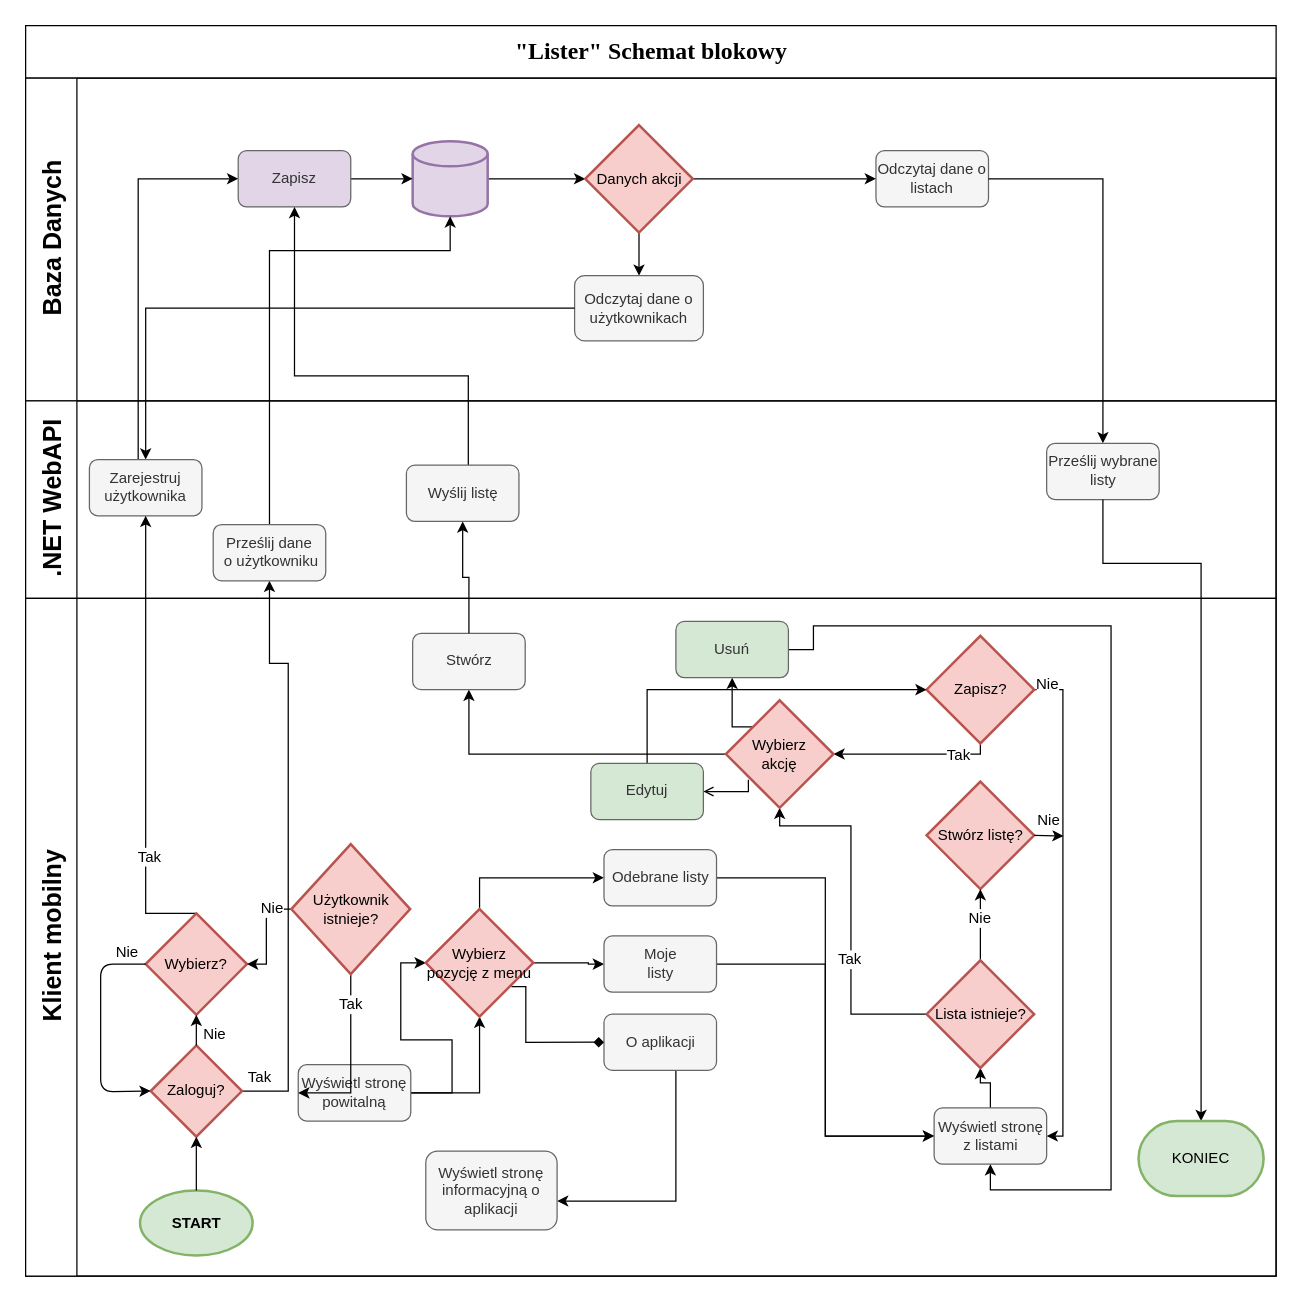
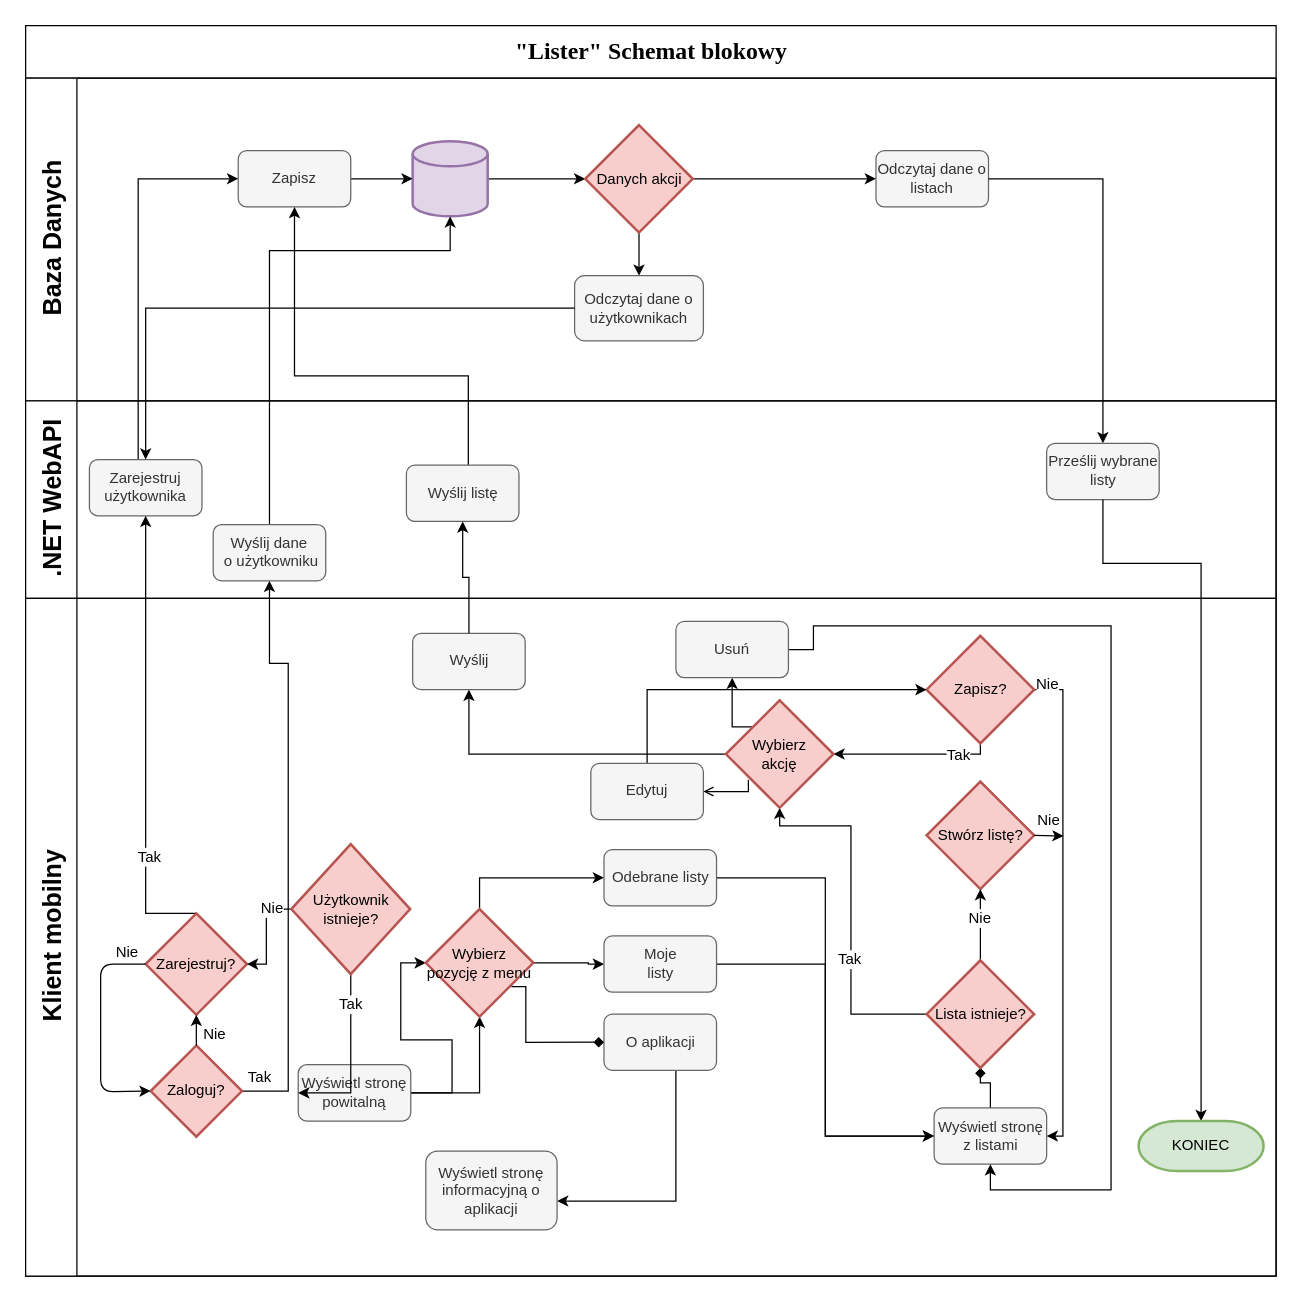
- <mxCell id="11" value="Zapisz" style="rounded=1;whiteSpace=wrap;html=1;fontStyle=0;fillColor=#e1d5e7;strokeColor=#666666;fontColor=#333333;" vertex="1" parent="3"><mxGeometry x="170" y="57.971" width="90" height="45" as="geometry" /></mxCell>
+ <mxCell id="11" value="Zapisz" style="rounded=1;whiteSpace=wrap;html=1;fontStyle=0;fillColor=#f5f5f5;strokeColor=#666666;fontColor=#333333;" vertex="1" parent="3"><mxGeometry x="170" y="57.971" width="90" height="45" as="geometry" /></mxCell>
- <mxCell id="35" value="&lt;div&gt;Prześlij dane&lt;/div&gt;&amp;nbsp;o użytkowniku" style="rounded=1;whiteSpace=wrap;html=1;fontStyle=0;fillColor=#f5f5f5;strokeColor=#666666;fontColor=#333333;" vertex="1" parent="30"><mxGeometry x="150" y="98.971" width="90" height="45" as="geometry" /></mxCell>
+ <mxCell id="35" value="&lt;div&gt;Wyślij dane&lt;/div&gt;&amp;nbsp;o użytkowniku" style="rounded=1;whiteSpace=wrap;html=1;fontStyle=0;fillColor=#f5f5f5;strokeColor=#666666;fontColor=#333333;" vertex="1" parent="30"><mxGeometry x="150" y="98.971" width="90" height="45" as="geometry" /></mxCell>
- <mxCell id="86" value="Usuń" style="rounded=1;whiteSpace=wrap;html=1;fontStyle=0;fillColor=#d5e8d4;strokeColor=#666666;fontColor=#333333;" vertex="1" parent="39"><mxGeometry x="520" y="18.471" width="90" height="45" as="geometry" /></mxCell>
+ <mxCell id="86" value="Usuń" style="rounded=1;whiteSpace=wrap;html=1;fontStyle=0;fillColor=#f5f5f5;strokeColor=#666666;fontColor=#333333;" vertex="1" parent="39"><mxGeometry x="520" y="18.471" width="90" height="45" as="geometry" /></mxCell>
- <mxCell id="87" value="Stwórz" style="rounded=1;whiteSpace=wrap;html=1;fontStyle=0;fillColor=#f5f5f5;strokeColor=#666666;fontColor=#333333;" vertex="1" parent="39"><mxGeometry x="309.5" y="27.971" width="90" height="45" as="geometry" /></mxCell>
+ <mxCell id="87" value="Wyślij" style="rounded=1;whiteSpace=wrap;html=1;fontStyle=0;fillColor=#f5f5f5;strokeColor=#666666;fontColor=#333333;" vertex="1" parent="39"><mxGeometry x="309.5" y="27.971" width="90" height="45" as="geometry" /></mxCell>
- <mxCell id="84" value="Edytuj" style="rounded=1;whiteSpace=wrap;html=1;fontStyle=0;fillColor=#d5e8d4;strokeColor=#666666;fontColor=#333333;" vertex="1" parent="39"><mxGeometry x="452" y="131.971" width="90" height="45" as="geometry" /></mxCell>
+ <mxCell id="84" value="Edytuj" style="rounded=1;whiteSpace=wrap;html=1;fontStyle=0;fillColor=#f5f5f5;strokeColor=#666666;fontColor=#333333;" vertex="1" parent="39"><mxGeometry x="452" y="131.971" width="90" height="45" as="geometry" /></mxCell>
- <mxCell id="45" value="Wybierz?" style="strokeWidth=2;html=1;shape=mxgraph.flowchart.decision;whiteSpace=wrap;fillColor=#f8cecc;strokeColor=#b85450;" vertex="1" parent="39"><mxGeometry x="96" y="252" width="81" height="81" as="geometry" /></mxCell>
+ <mxCell id="45" value="Zarejestruj?" style="strokeWidth=2;html=1;shape=mxgraph.flowchart.decision;whiteSpace=wrap;fillColor=#f8cecc;strokeColor=#b85450;" vertex="1" parent="39"><mxGeometry x="96" y="252" width="81" height="81" as="geometry" /></mxCell>
- <mxCell id="59" style="edgeStyle=orthogonalEdgeStyle;rounded=0;orthogonalLoop=1;jettySize=auto;html=1;entryX=0.5;entryY=1;entryDx=0;entryDy=0;entryPerimeter=0;" edge="1" parent="39" source="60" target="78"><mxGeometry relative="1" as="geometry" /></mxCell>
+ <mxCell id="59" style="edgeStyle=orthogonalEdgeStyle;rounded=0;orthogonalLoop=1;jettySize=auto;html=1;entryX=0.5;entryY=1;entryDx=0;entryDy=0;entryPerimeter=0;endArrow=diamond;" edge="1" parent="39" source="60" target="78"><mxGeometry relative="1" as="geometry" /></mxCell>
- <mxCell id="93" value="KONIEC" style="strokeWidth=2;html=1;shape=mxgraph.flowchart.terminator;whiteSpace=wrap;fillColor=#d5e8d4;strokeColor=#82b366;" vertex="1" parent="39"><mxGeometry x="890" y="418" width="100" height="60" as="geometry" /></mxCell>
+ <mxCell id="93" value="KONIEC" style="strokeWidth=2;html=1;shape=mxgraph.flowchart.terminator;whiteSpace=wrap;fillColor=#d5e8d4;strokeColor=#82b366;" vertex="1" parent="39"><mxGeometry x="890" y="418" width="100" height="40" as="geometry" /></mxCell>
- <mxCell id="46" value="" style="endArrow=classic;html=1;exitX=0.5;exitY=0;exitDx=0;exitDy=0;exitPerimeter=0;" edge="1" parent="39" source="43" target="44"><mxGeometry width="50" height="50" relative="1" as="geometry"><mxPoint y="352" as="sourcePoint" /><mxPoint x="50" y="302" as="targetPoint" /></mxGeometry></mxCell>
- <mxCell id="43" value="&lt;span&gt;START&lt;/span&gt;" style="strokeWidth=2;html=1;shape=mxgraph.flowchart.start_1;whiteSpace=wrap;fontStyle=1;fillColor=#d5e8d4;strokeColor=#82b366;" vertex="1" parent="39"><mxGeometry x="91.5" y="473.5" width="90" height="52" as="geometry" /></mxCell>
